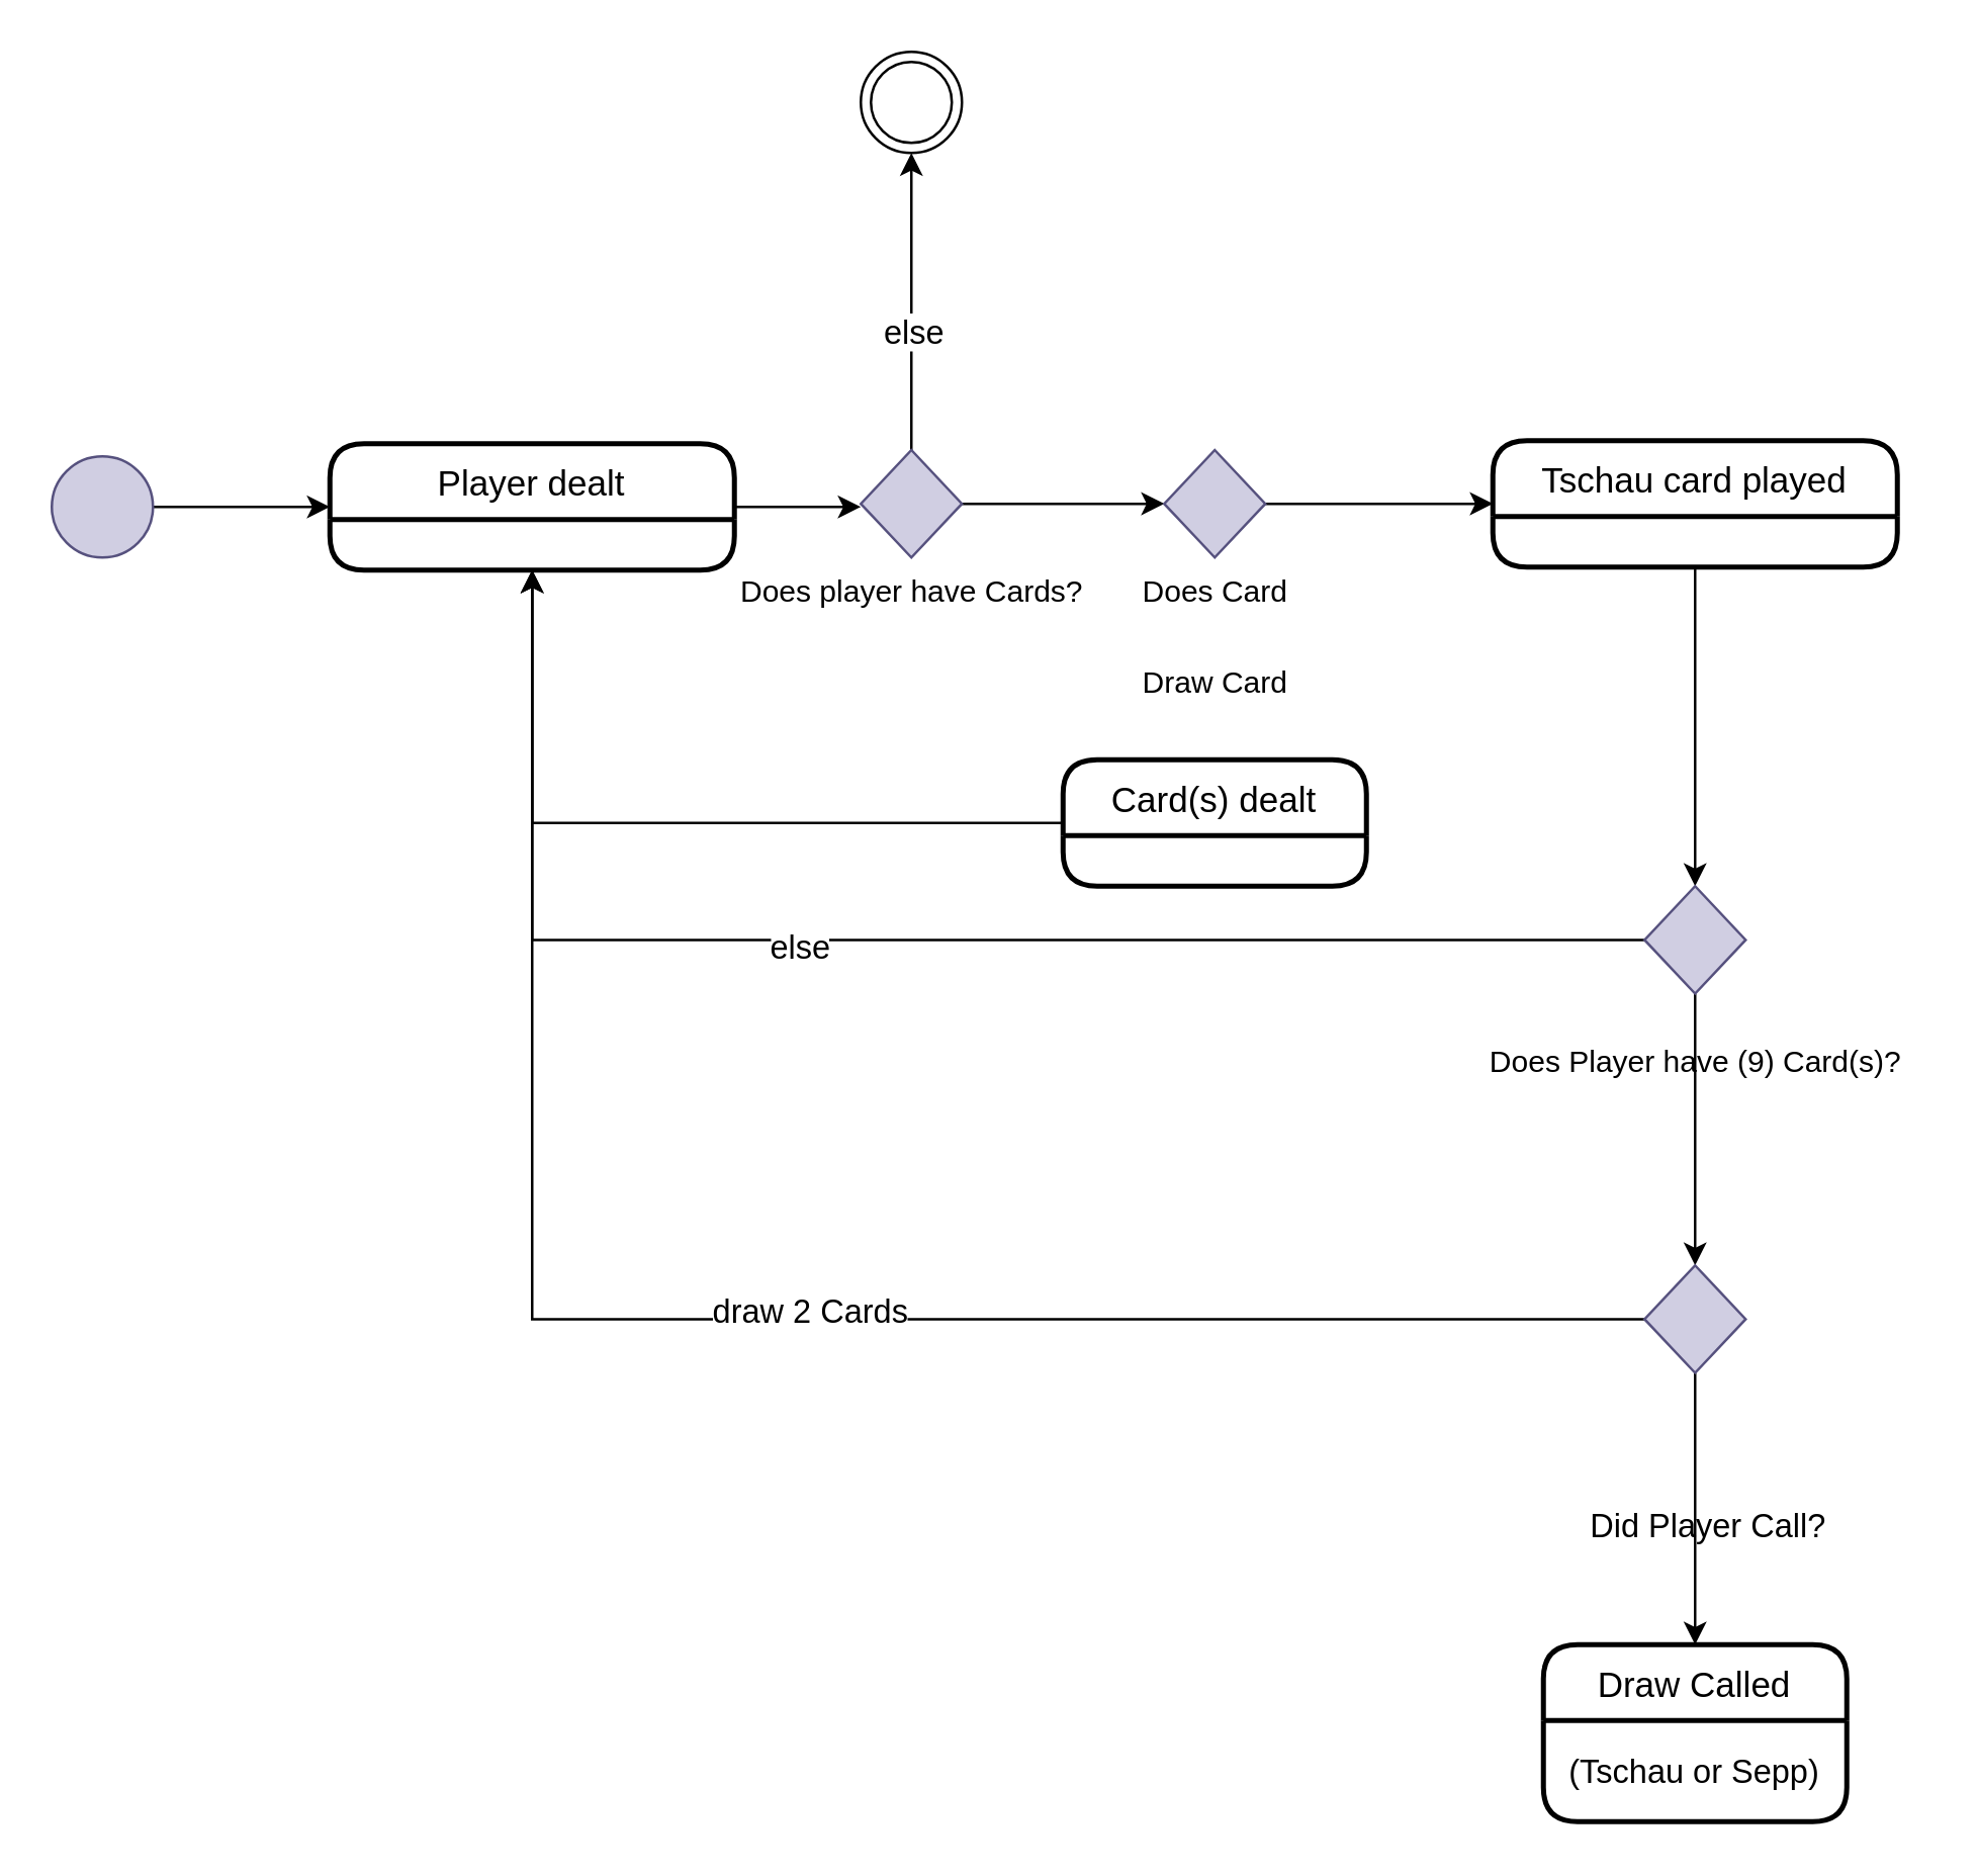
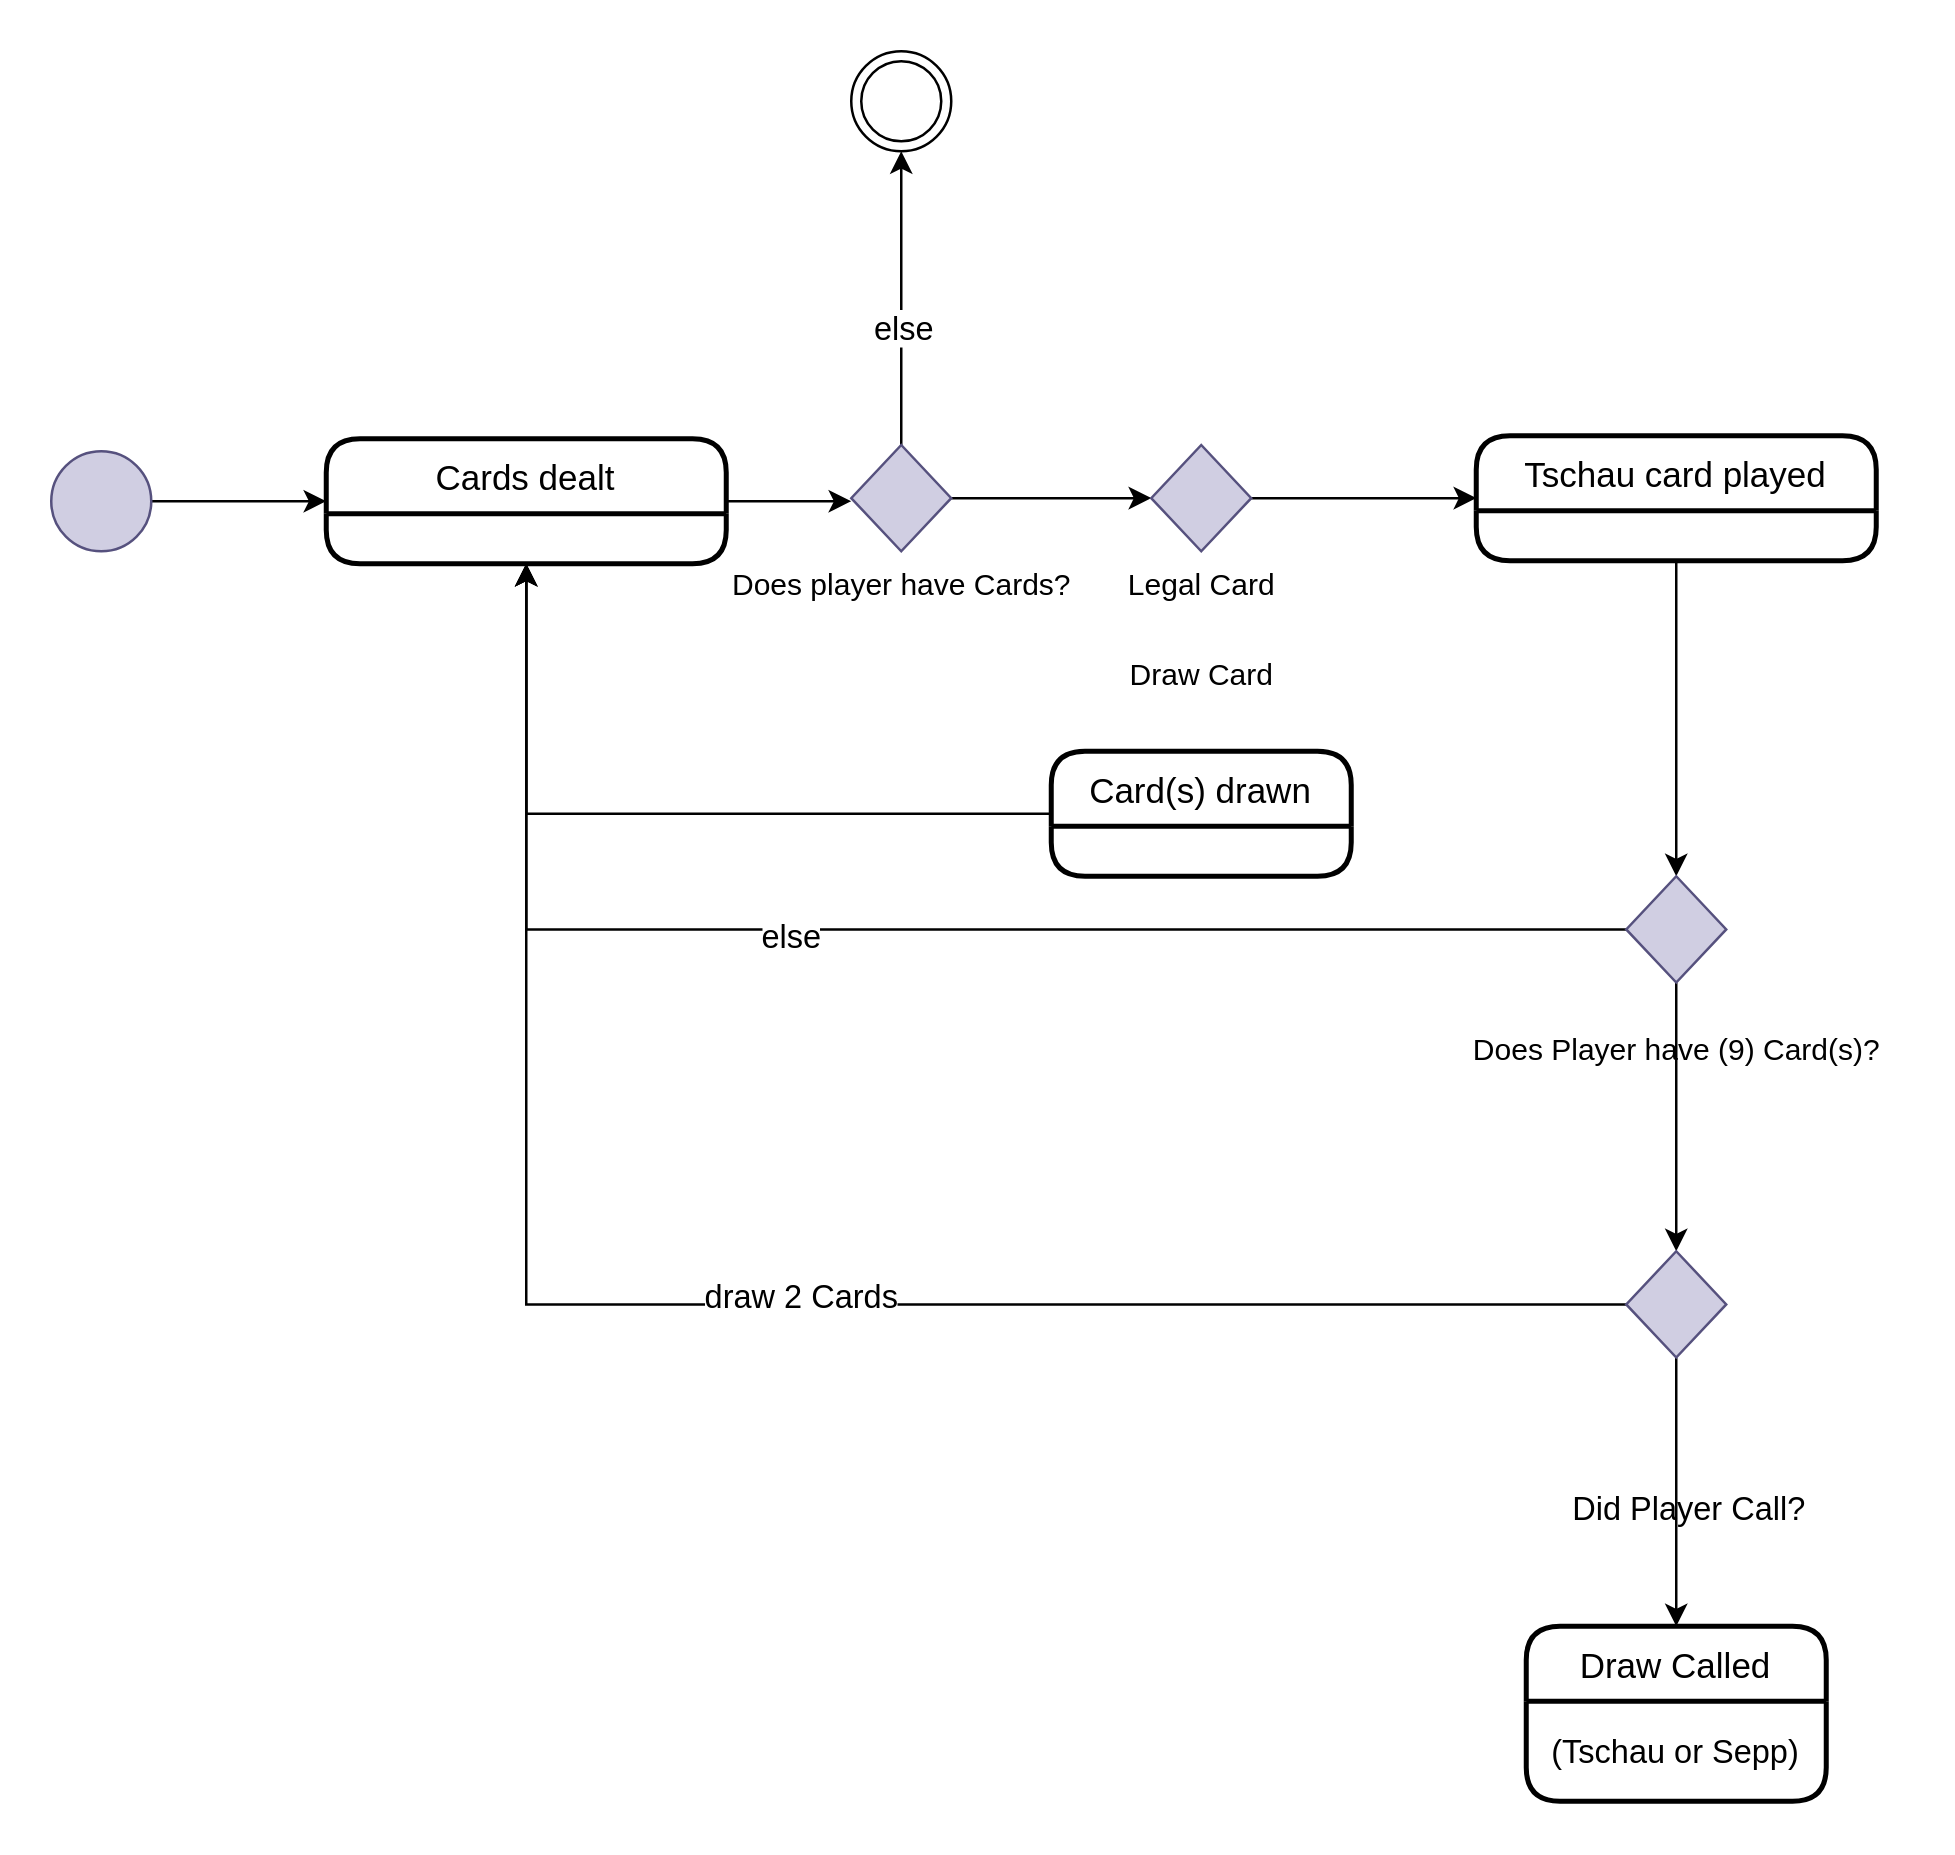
- <mxCell id="6" value="Player dealt" style="swimlane;childLayout=stackLayout;horizontal=1;startSize=30;horizontalStack=0;rounded=1;fontSize=14;fontStyle=0;strokeWidth=2;resizeParent=0;resizeLast=1;shadow=0;dashed=0;align=center;swimlaneFillColor=#ffffff;" parent="1" vertex="1"><mxGeometry x="130" y="175" width="160" height="50" as="geometry" /></mxCell>
+ <mxCell id="6" value="Cards dealt" style="swimlane;childLayout=stackLayout;horizontal=1;startSize=30;horizontalStack=0;rounded=1;fontSize=14;fontStyle=0;strokeWidth=2;resizeParent=0;resizeLast=1;shadow=0;dashed=0;align=center;swimlaneFillColor=#ffffff;" parent="1" vertex="1"><mxGeometry x="130" y="175" width="160" height="50" as="geometry" /></mxCell>
- <mxCell id="18" value="Does Card" style="text;html=1;align=center;verticalAlign=middle;resizable=0;points=[];autosize=1;" parent="1" vertex="1"><mxGeometry x="445" y="223.75" width="70" height="20" as="geometry" /></mxCell>
+ <mxCell id="18" value="Legal Card" style="text;html=1;align=center;verticalAlign=middle;resizable=0;points=[];autosize=1;" parent="1" vertex="1"><mxGeometry x="445" y="223.75" width="70" height="20" as="geometry" /></mxCell>
- <mxCell id="17" value="Card(s) dealt" style="swimlane;childLayout=stackLayout;horizontal=1;startSize=30;horizontalStack=0;rounded=1;fontSize=14;fontStyle=0;strokeWidth=2;resizeParent=0;resizeLast=1;shadow=0;dashed=0;align=center;swimlaneFillColor=#ffffff;" parent="1" vertex="1"><mxGeometry x="420" y="300" width="120" height="50" as="geometry" /></mxCell>
+ <mxCell id="17" value="Card(s) drawn" style="swimlane;childLayout=stackLayout;horizontal=1;startSize=30;horizontalStack=0;rounded=1;fontSize=14;fontStyle=0;strokeWidth=2;resizeParent=0;resizeLast=1;shadow=0;dashed=0;align=center;swimlaneFillColor=#ffffff;" parent="1" vertex="1"><mxGeometry x="420" y="300" width="120" height="50" as="geometry" /></mxCell>
